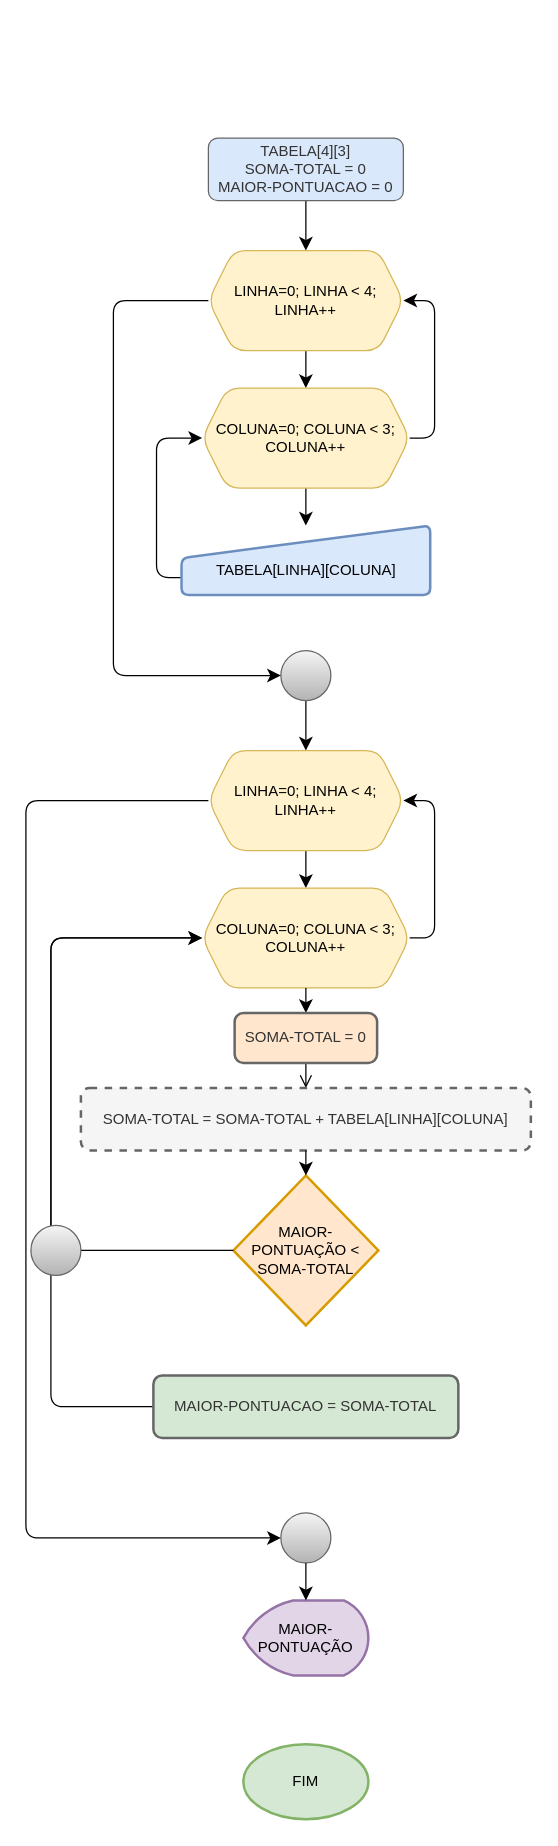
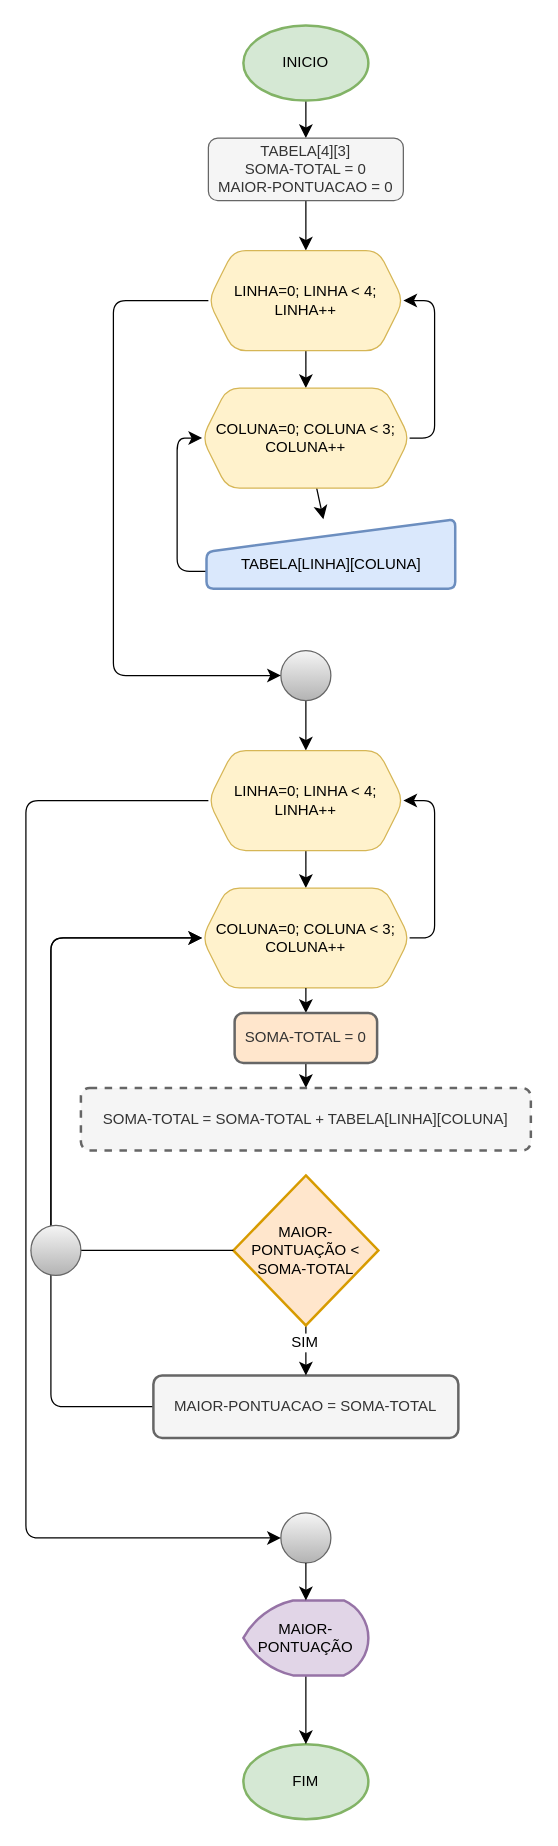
+ <mxCell id="4" value="INICIO" style="strokeWidth=2;html=1;shape=mxgraph.flowchart.start_1;whiteSpace=wrap;fillColor=#d5e8d4;strokeColor=#82b366;rounded=1;" vertex="1" parent="1"><mxGeometry x="194" y="20" width="100" height="60" as="geometry" /></mxCell>
+ <mxCell id="3" style="edgeStyle=none;curved=1;rounded=1;orthogonalLoop=1;jettySize=auto;html=1;exitX=0.5;exitY=1;exitDx=0;exitDy=0;exitPerimeter=0;entryX=0.5;entryY=0;entryDx=0;entryDy=0;fontSize=12;startSize=8;endSize=8;" edge="1" parent="1" source="4" target="6"><mxGeometry relative="1" as="geometry" /></mxCell>
- <mxCell id="6" value="TABELA[4][3]&lt;div&gt;SOMA-TOTAL = 0&lt;/div&gt;&lt;div&gt;MAIOR-PONTUACAO = 0&lt;/div&gt;" style="rounded=1;whiteSpace=wrap;html=1;fillColor=#dae8fc;fontColor=#333333;strokeColor=#666666;" vertex="1" parent="1"><mxGeometry x="166" y="110" width="156" height="50" as="geometry" /></mxCell>
+ <mxCell id="6" value="TABELA[4][3]&lt;div&gt;SOMA-TOTAL = 0&lt;/div&gt;&lt;div&gt;MAIOR-PONTUACAO = 0&lt;/div&gt;" style="rounded=1;whiteSpace=wrap;html=1;fillColor=#f5f5f5;fontColor=#333333;strokeColor=#666666;" vertex="1" parent="1"><mxGeometry x="166" y="110" width="156" height="50" as="geometry" /></mxCell>
- <mxCell id="13" value="&lt;div&gt;&lt;br&gt;&lt;/div&gt;TABELA[LINHA][COLUNA]" style="html=1;strokeWidth=2;shape=manualInput;whiteSpace=wrap;rounded=1;size=26;arcSize=11;fillColor=#dae8fc;strokeColor=#6c8ebf;" vertex="1" parent="1"><mxGeometry x="144.5" y="420" width="199" height="55.5" as="geometry" /></mxCell>
+ <mxCell id="13" value="&lt;div&gt;&lt;br&gt;&lt;/div&gt;TABELA[LINHA][COLUNA]" style="html=1;strokeWidth=2;shape=manualInput;whiteSpace=wrap;rounded=1;size=26;arcSize=11;fillColor=#dae8fc;strokeColor=#6c8ebf;" vertex="1" parent="1"><mxGeometry x="164.5" y="415" width="199" height="55.5" as="geometry" /></mxCell>
- <mxCell id="20" style="edgeStyle=none;curved=1;rounded=1;orthogonalLoop=1;jettySize=auto;html=1;exitX=0.5;exitY=1;exitDx=0;exitDy=0;entryX=0.5;entryY=0;entryDx=0;entryDy=0;fontSize=12;startSize=8;endSize=8;endArrow=open;" edge="1" parent="1" source="36" target="22"><mxGeometry relative="1" as="geometry" /></mxCell>
+ <mxCell id="20" style="edgeStyle=none;curved=1;rounded=1;orthogonalLoop=1;jettySize=auto;html=1;exitX=0.5;exitY=1;exitDx=0;exitDy=0;entryX=0.5;entryY=0;entryDx=0;entryDy=0;fontSize=12;startSize=8;endSize=8;" edge="1" parent="1" source="36" target="22"><mxGeometry relative="1" as="geometry" /></mxCell>
- <mxCell id="29" style="edgeStyle=none;curved=1;rounded=1;orthogonalLoop=1;jettySize=auto;html=1;exitX=0.5;exitY=1;exitDx=0;exitDy=0;entryX=0.5;entryY=0;entryDx=0;entryDy=0;entryPerimeter=0;fontSize=12;startSize=8;endSize=8;" edge="1" parent="1" source="22" target="28"><mxGeometry relative="1" as="geometry" /></mxCell>
+ <mxCell id="25" style="edgeStyle=none;curved=1;rounded=1;orthogonalLoop=1;jettySize=auto;html=1;exitX=0.5;exitY=1;exitDx=0;exitDy=0;exitPerimeter=0;entryX=0.5;entryY=0;entryDx=0;entryDy=0;fontSize=12;startSize=8;endSize=8;" edge="1" parent="1" source="28" target="24"><mxGeometry relative="1" as="geometry" /></mxCell>
+ <mxCell id="26" value="SIM" style="edgeLabel;html=1;align=center;verticalAlign=middle;resizable=0;points=[];fontSize=12;rounded=1;" vertex="1" connectable="0" parent="25"><mxGeometry x="-0.35" y="-2" relative="1" as="geometry"><mxPoint as="offset" /></mxGeometry></mxCell>
- <mxCell id="24" value="MAIOR-PONTUACAO = SOMA-TOTAL" style="rounded=1;whiteSpace=wrap;html=1;absoluteArcSize=1;arcSize=14;strokeWidth=2;fillColor=#d5e8d4;strokeColor=#666666;fontColor=#333333;" vertex="1" parent="1"><mxGeometry x="122" y="1100" width="244" height="50" as="geometry" /></mxCell>
+ <mxCell id="24" value="MAIOR-PONTUACAO = SOMA-TOTAL" style="rounded=1;whiteSpace=wrap;html=1;absoluteArcSize=1;arcSize=14;strokeWidth=2;fillColor=#f5f5f5;strokeColor=#666666;fontColor=#333333;" vertex="1" parent="1"><mxGeometry x="122" y="1100" width="244" height="50" as="geometry" /></mxCell>
+ <mxCell id="32" style="edgeStyle=none;curved=1;rounded=1;orthogonalLoop=1;jettySize=auto;html=1;exitX=0.5;exitY=1;exitDx=0;exitDy=0;exitPerimeter=0;fontSize=12;startSize=8;endSize=8;" edge="1" parent="1" source="33" target="2"><mxGeometry relative="1" as="geometry" /></mxCell>
